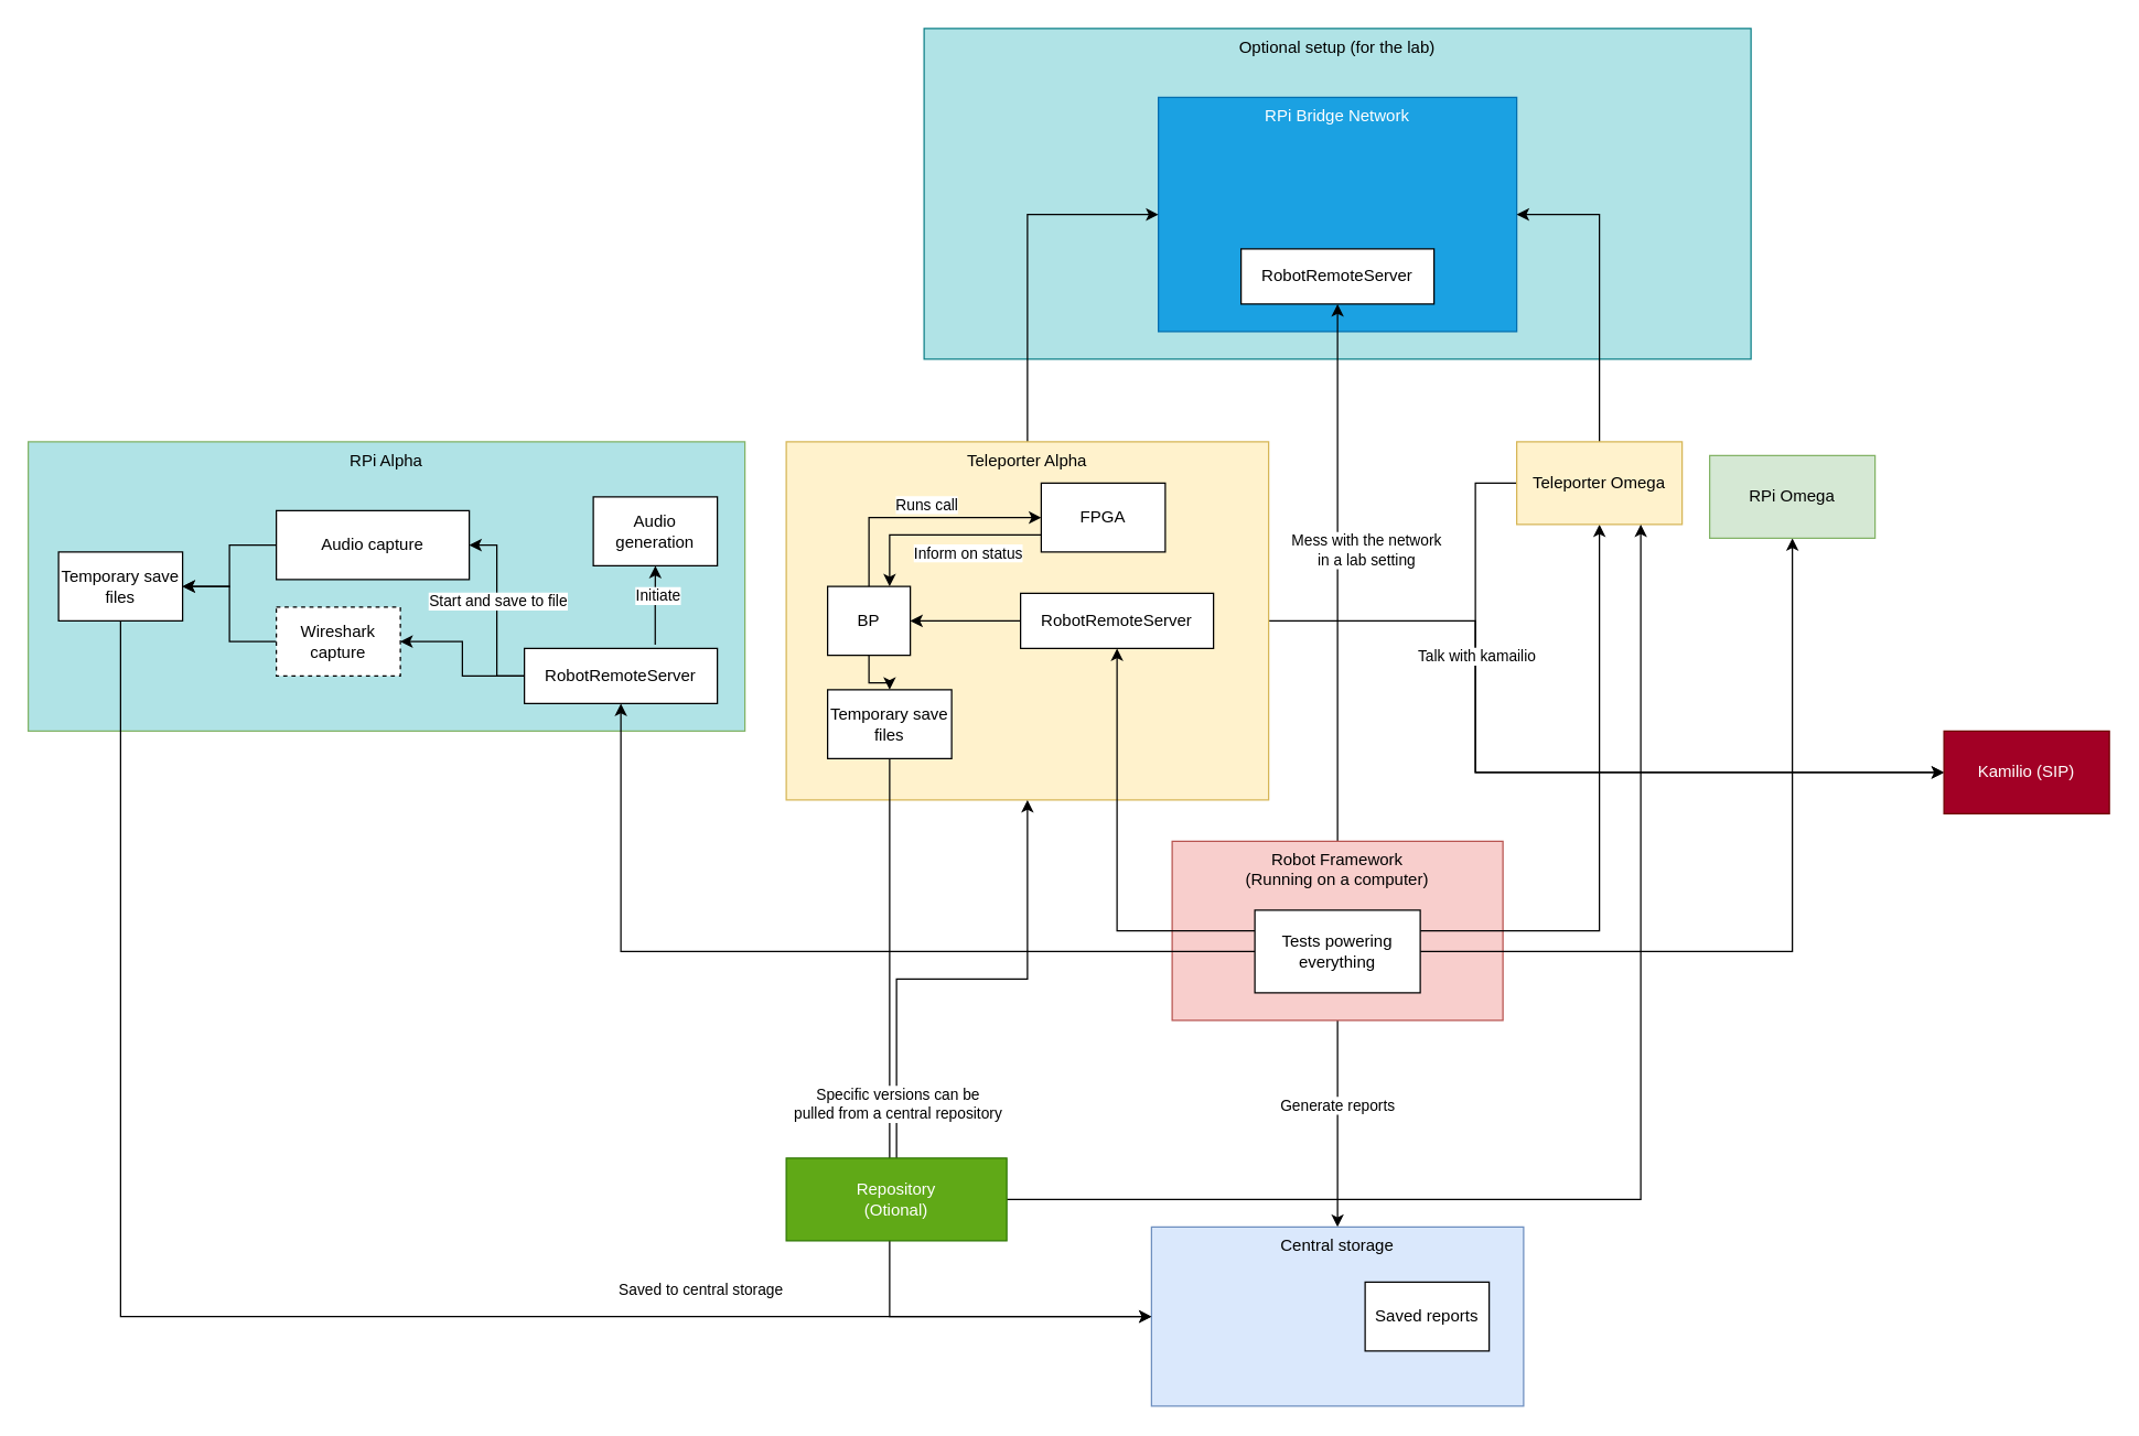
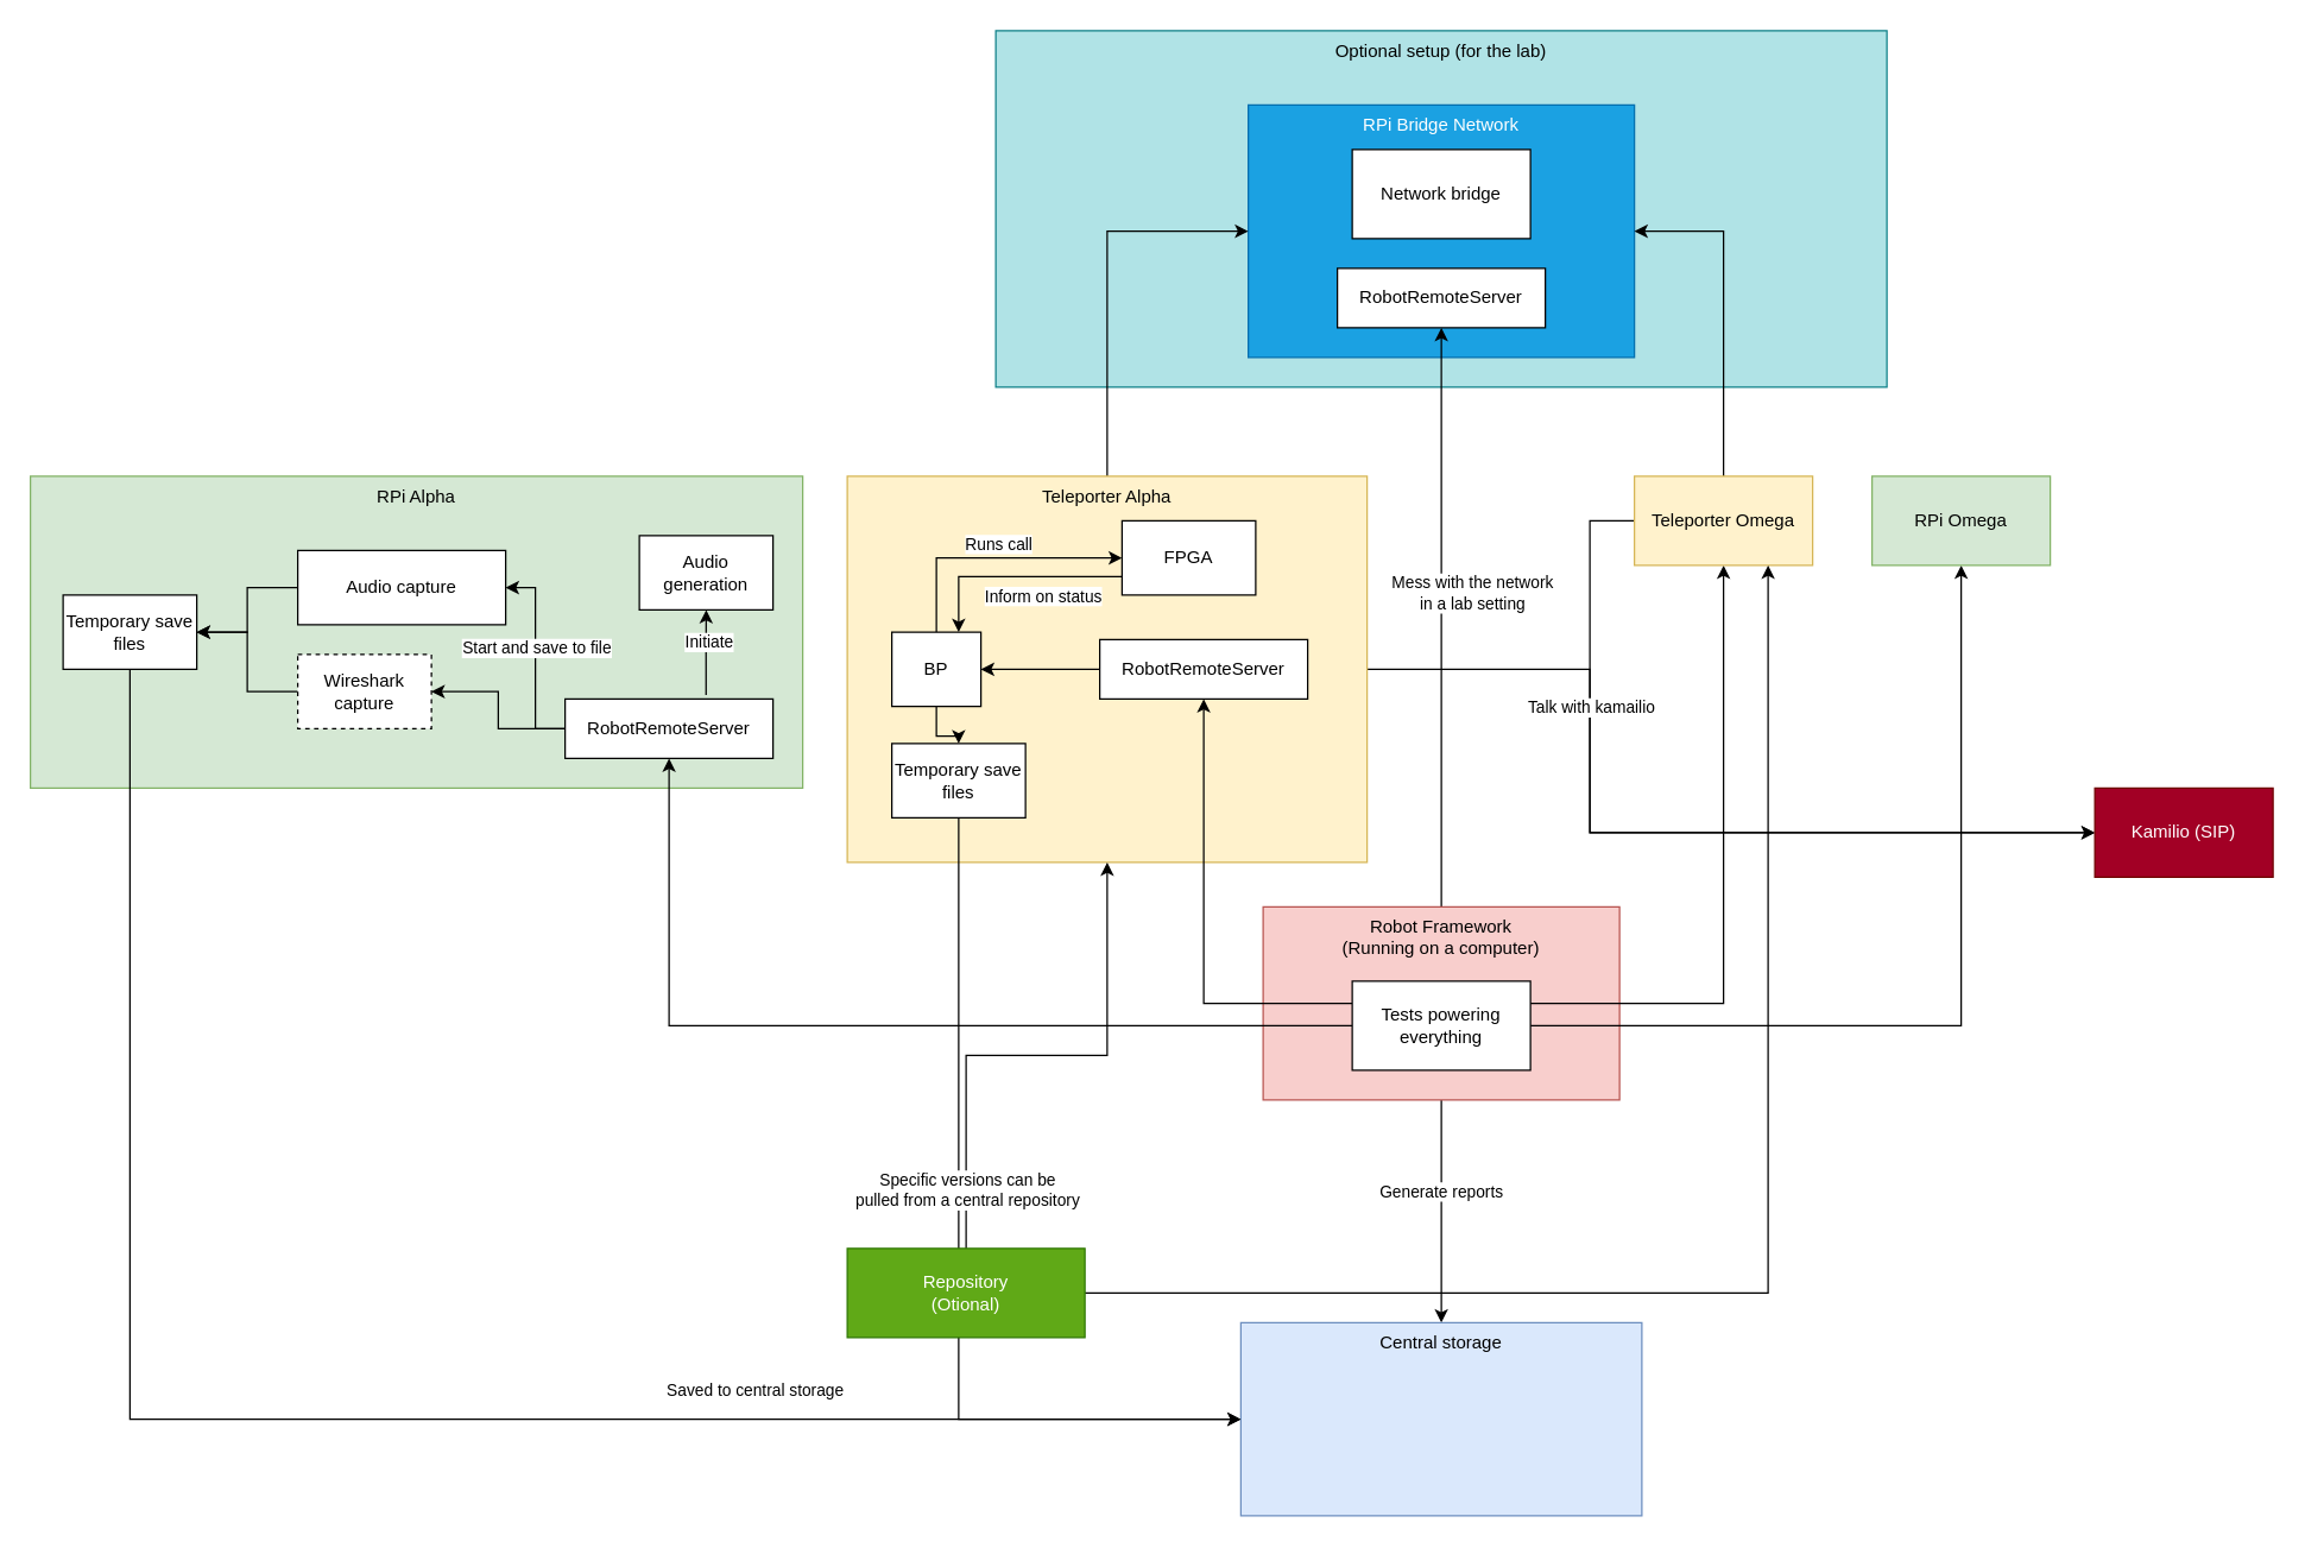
+ <mxCell id="54" value="Network bridge" style="rounded=0;whiteSpace=wrap;html=1;verticalAlign=middle;" parent="1" vertex="1"><mxGeometry x="910" y="100" width="120" height="60" as="geometry" /></mxCell>
- <mxCell id="21" value="RPi Omega" style="rounded=0;whiteSpace=wrap;html=1;fillColor=#d5e8d4;strokeColor=#82b366;" parent="1" vertex="1"><mxGeometry x="1240" y="330" width="120" height="60" as="geometry" /></mxCell>
+ <mxCell id="21" value="RPi Omega" style="rounded=0;whiteSpace=wrap;html=1;fillColor=#d5e8d4;strokeColor=#82b366;" parent="1" vertex="1"><mxGeometry x="1260" y="320" width="120" height="60" as="geometry" /></mxCell>
- <mxCell id="7" value="RPi Alpha" style="rounded=0;whiteSpace=wrap;html=1;verticalAlign=top;fillColor=#b0e3e6;strokeColor=#82b366;" parent="1" vertex="1"><mxGeometry x="20" y="320" width="520" height="210" as="geometry" /></mxCell>
+ <mxCell id="7" value="RPi Alpha" style="rounded=0;whiteSpace=wrap;html=1;verticalAlign=top;fillColor=#d5e8d4;strokeColor=#82b366;" parent="1" vertex="1"><mxGeometry x="20" y="320" width="520" height="210" as="geometry" /></mxCell>
- <mxCell id="49" value="Saved reports" style="rounded=0;whiteSpace=wrap;html=1;verticalAlign=middle;" parent="1" vertex="1"><mxGeometry x="990" y="930" width="90" height="50" as="geometry" /></mxCell>
